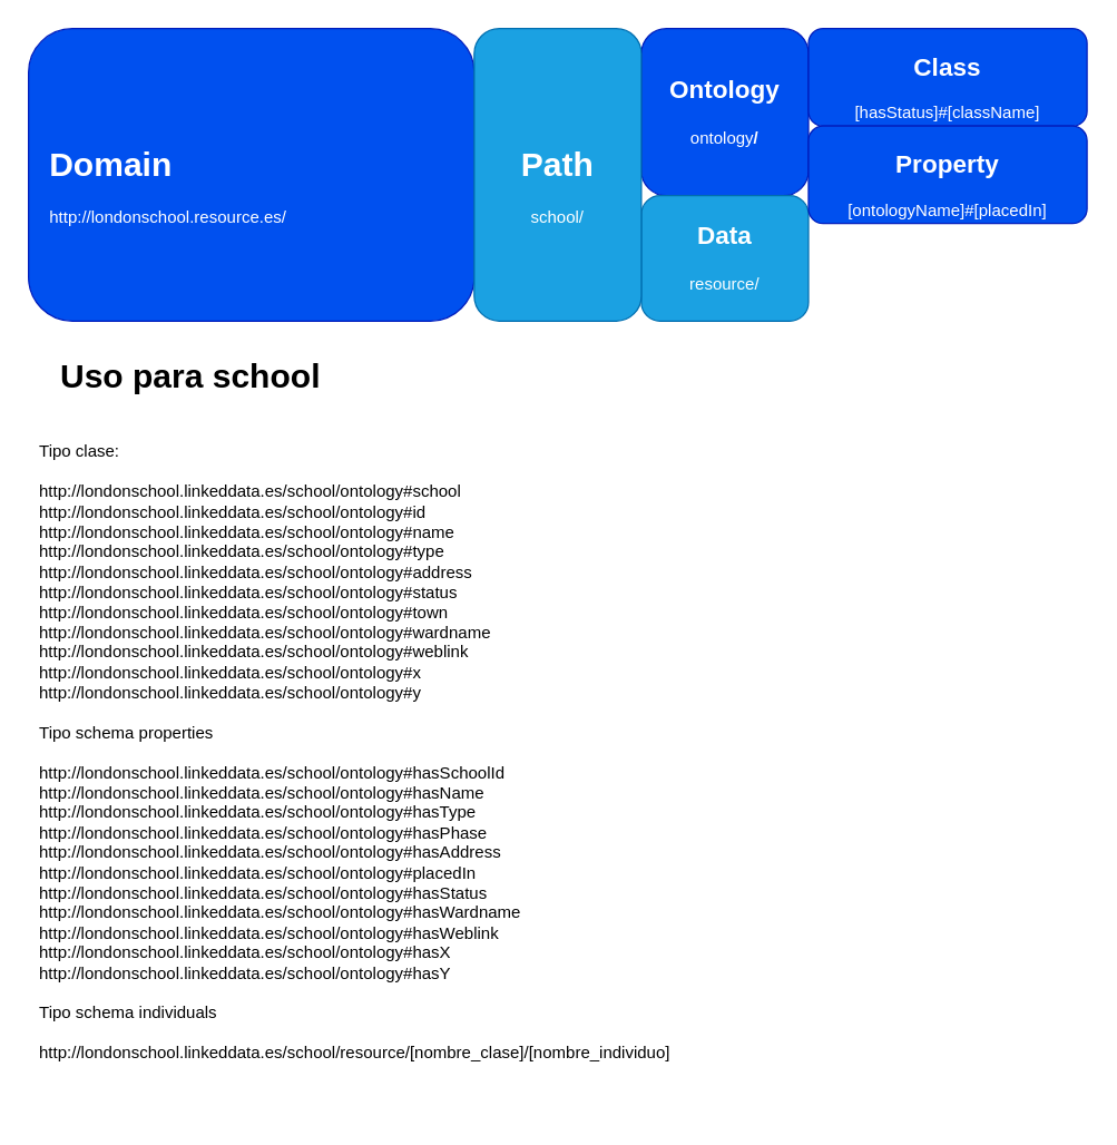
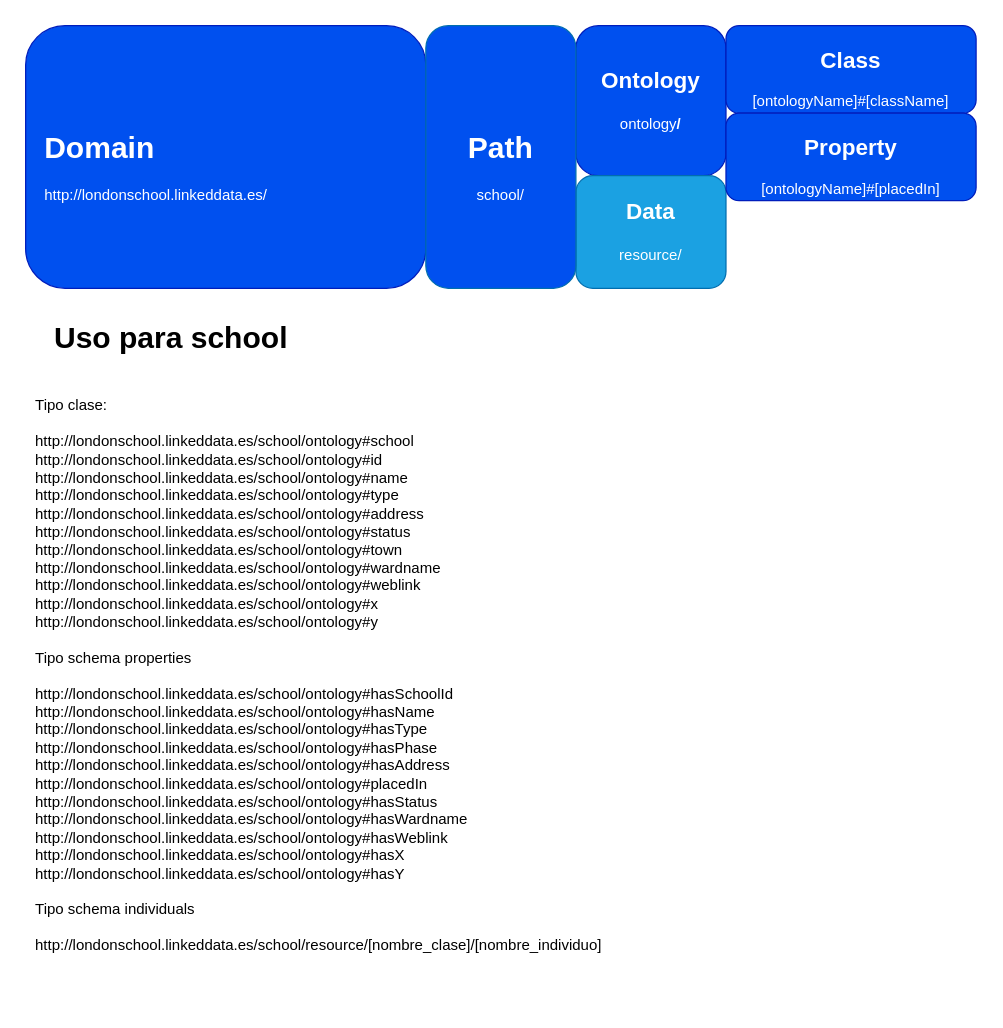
- <mxCell id="5" value="&lt;h2&gt;Class&lt;/h2&gt;&lt;div&gt;[hasStatus]#[className]&lt;br&gt;&lt;/div&gt;" style="rounded=1;whiteSpace=wrap;html=1;fillColor=#0050ef;fontColor=#ffffff;strokeColor=#001DBC;" parent="1" vertex="1"><mxGeometry x="580" y="20" width="200" height="70" as="geometry" /></mxCell>
+ <mxCell id="5" value="&lt;h2&gt;Class&lt;/h2&gt;&lt;div&gt;[ontologyName]#[className]&lt;br&gt;&lt;/div&gt;" style="rounded=1;whiteSpace=wrap;html=1;fillColor=#0050ef;fontColor=#ffffff;strokeColor=#001DBC;" parent="1" vertex="1"><mxGeometry x="580" y="20" width="200" height="70" as="geometry" /></mxCell>
- <mxCell id="2" value="&lt;h1 style=&quot;font-size: 24px;&quot;&gt;&amp;nbsp; Domain&lt;/h1&gt;&lt;div&gt;&amp;nbsp; &amp;nbsp; http://londonschool.resource.es/&lt;/div&gt;" style="rounded=1;whiteSpace=wrap;html=1;fillColor=#0050ef;strokeColor=#001DBC;fontColor=#ffffff;align=left;" parent="1" vertex="1"><mxGeometry x="20" y="20" width="320" height="210" as="geometry" /></mxCell>
+ <mxCell id="2" value="&lt;h1 style=&quot;font-size: 24px;&quot;&gt;&amp;nbsp; Domain&lt;/h1&gt;&lt;div&gt;&amp;nbsp; &amp;nbsp; http://londonschool.linkeddata.es/&lt;/div&gt;" style="rounded=1;whiteSpace=wrap;html=1;fillColor=#0050ef;strokeColor=#001DBC;fontColor=#ffffff;align=left;" parent="1" vertex="1"><mxGeometry x="20" y="20" width="320" height="210" as="geometry" /></mxCell>
- <mxCell id="6" value="&lt;h1&gt;Path&lt;/h1&gt;&lt;div&gt;school/&lt;/div&gt;" style="rounded=1;whiteSpace=wrap;html=1;fillColor=#1ba1e2;fontColor=#ffffff;strokeColor=#006EAF;" parent="1" vertex="1"><mxGeometry x="340" y="20" width="120" height="210" as="geometry" /></mxCell>
+ <mxCell id="6" value="&lt;h1&gt;Path&lt;/h1&gt;&lt;div&gt;school/&lt;/div&gt;" style="rounded=1;whiteSpace=wrap;html=1;fillColor=#0050ef;fontColor=#ffffff;strokeColor=#006EAF;" parent="1" vertex="1"><mxGeometry x="340" y="20" width="120" height="210" as="geometry" /></mxCell>
